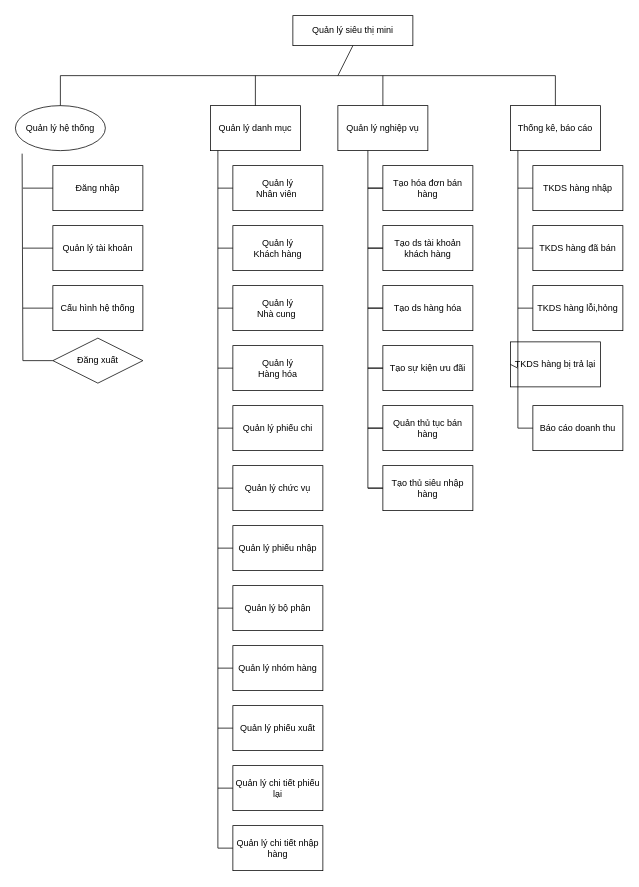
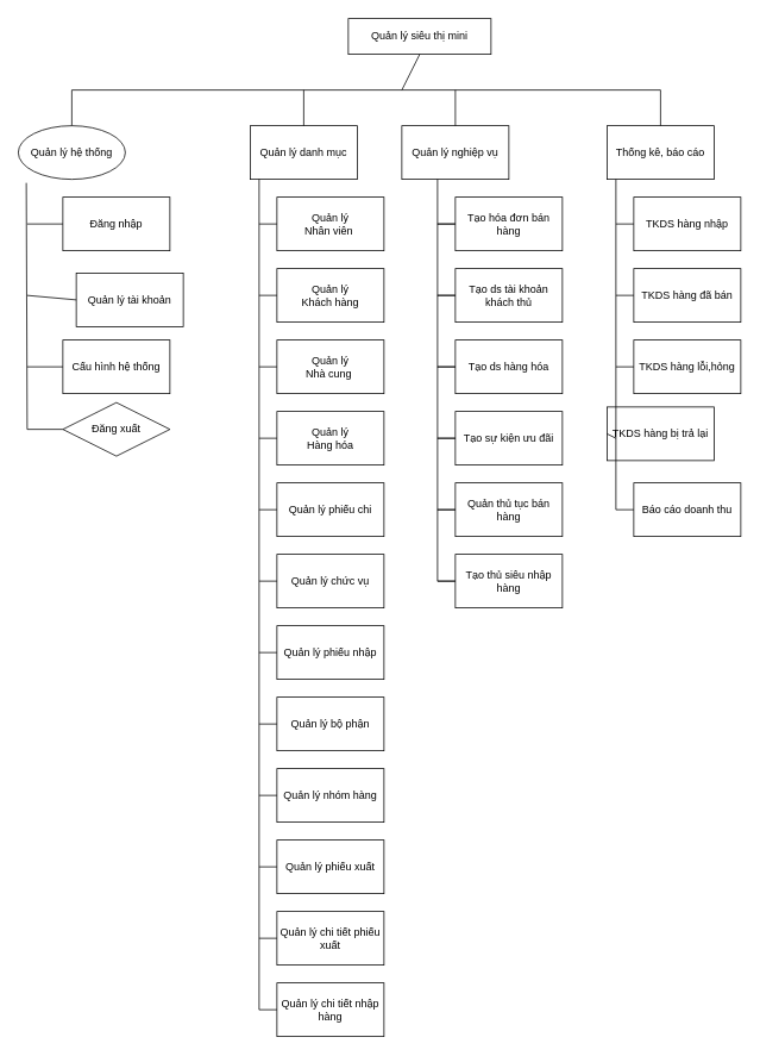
- <mxCell id="14" value="Quản lý tài khoản" style="rounded=0;whiteSpace=wrap;html=1;" vertex="1" parent="1"><mxGeometry x="70" y="300" width="120" height="60" as="geometry" /></mxCell>
+ <mxCell id="14" value="Quản lý tài khoản" style="rounded=0;whiteSpace=wrap;html=1;" vertex="1" parent="1"><mxGeometry x="85" y="305" width="120" height="60" as="geometry" /></mxCell>
- <mxCell id="29" value="Tạo ds tài khoản khách hàng" style="rounded=0;whiteSpace=wrap;html=1;" vertex="1" parent="1"><mxGeometry x="510" y="300" width="120" height="60" as="geometry" /></mxCell>
+ <mxCell id="29" value="Tạo ds tài khoản khách thủ" style="rounded=0;whiteSpace=wrap;html=1;" vertex="1" parent="1"><mxGeometry x="510" y="300" width="120" height="60" as="geometry" /></mxCell>
- <mxCell id="56" value="&lt;span&gt;Quản lý chi tiết phiếu lại&lt;/span&gt;" style="rounded=0;whiteSpace=wrap;html=1;" vertex="1" parent="1"><mxGeometry x="310" y="1020" width="120" height="60" as="geometry" /></mxCell>
+ <mxCell id="56" value="&lt;span&gt;Quản lý chi tiết phiếu xuất&lt;/span&gt;" style="rounded=0;whiteSpace=wrap;html=1;" vertex="1" parent="1"><mxGeometry x="310" y="1020" width="120" height="60" as="geometry" /></mxCell>
